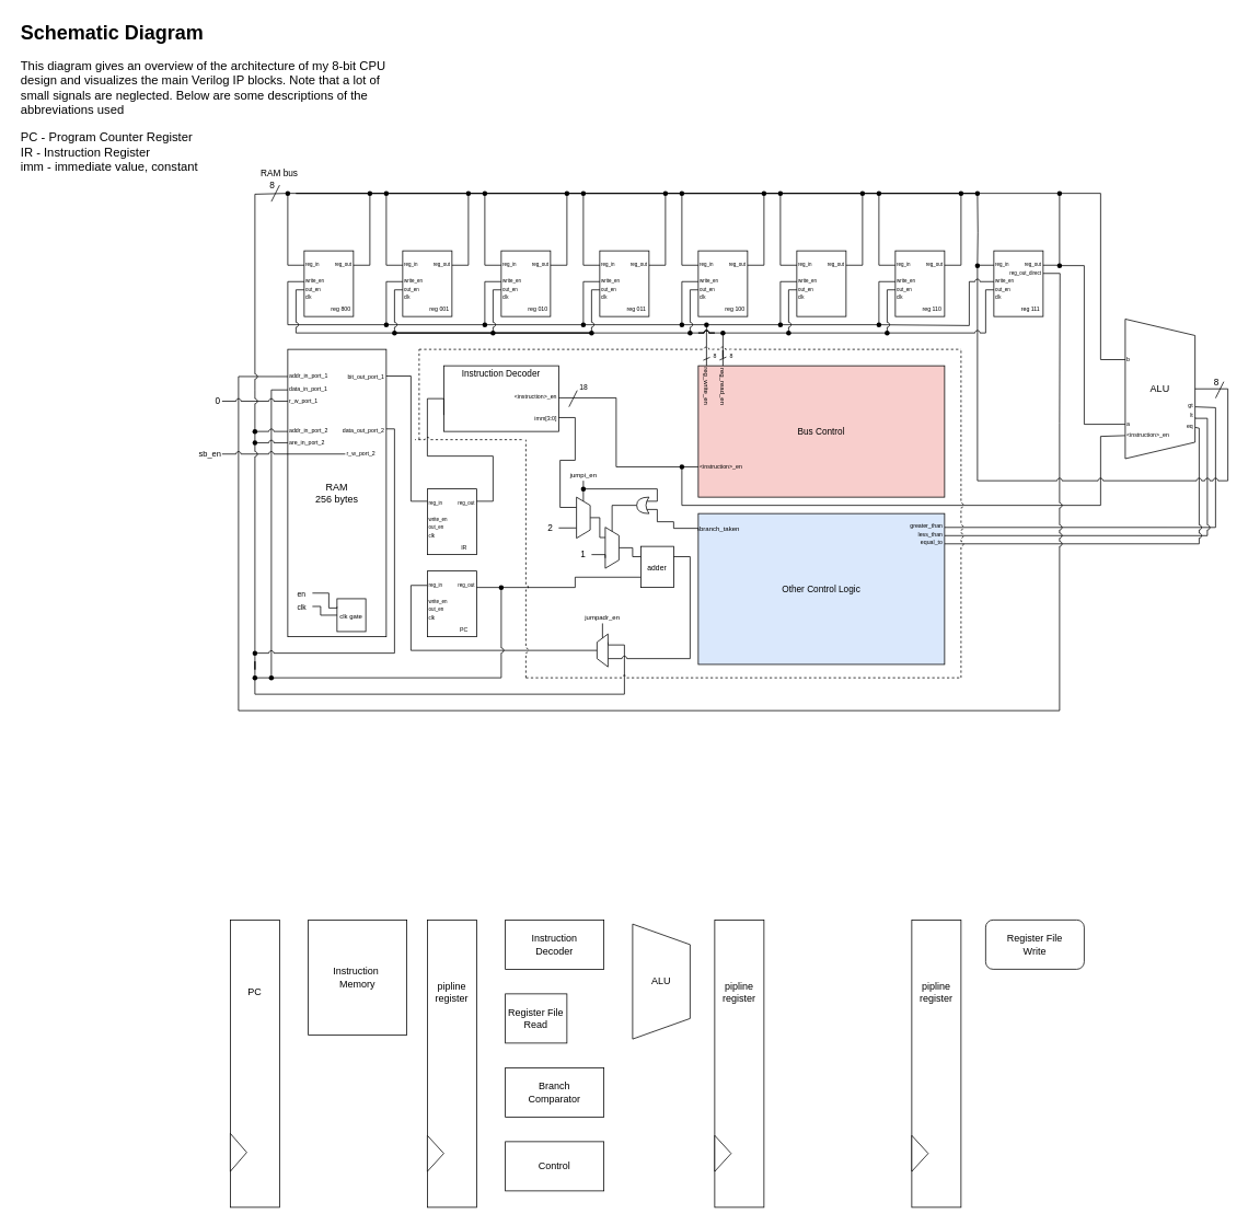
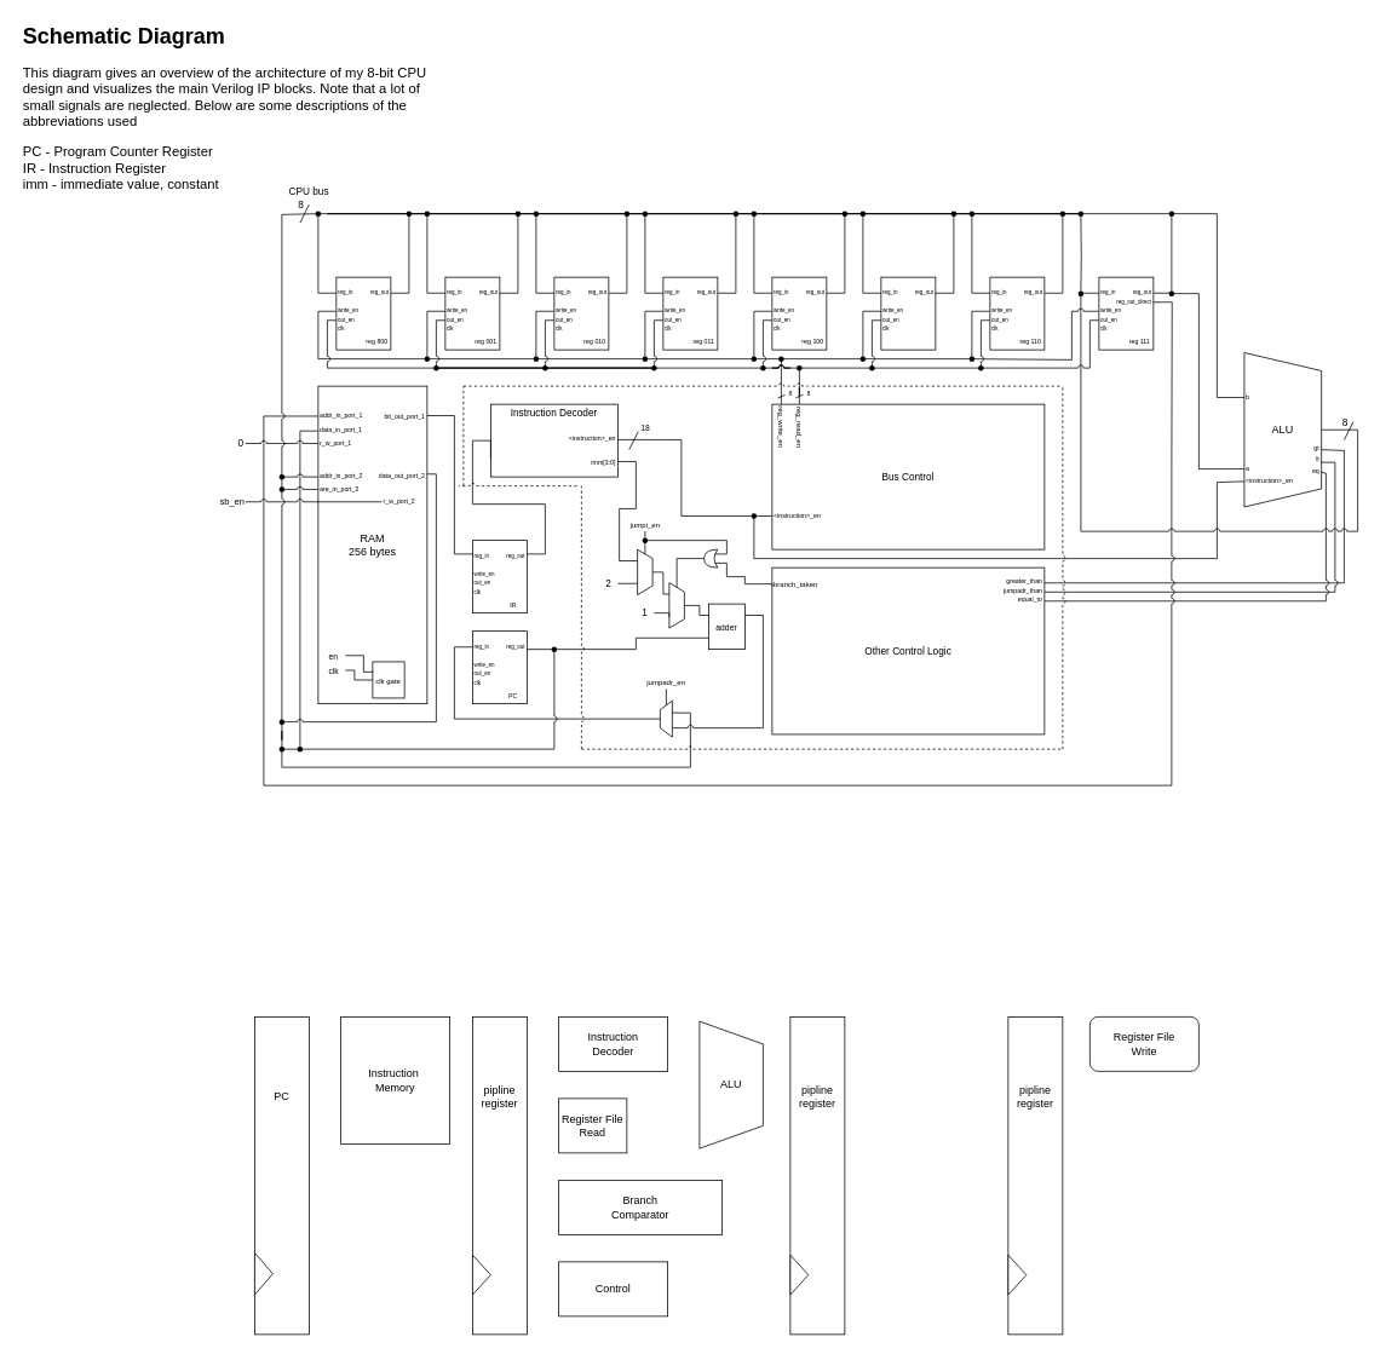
- <mxCell id="189" value="RAM bus" style="text;html=1;strokeColor=none;fillColor=none;align=center;verticalAlign=middle;whiteSpace=wrap;rounded=0;fontSize=11;fontFamily=Helvetica;fontColor=default;" parent="1" vertex="1"><mxGeometry x="300" y="195" width="80" height="30" as="geometry" /></mxCell>
+ <mxCell id="189" value="CPU bus" style="text;html=1;strokeColor=none;fillColor=none;align=center;verticalAlign=middle;whiteSpace=wrap;rounded=0;fontSize=11;fontFamily=Helvetica;fontColor=default;" parent="1" vertex="1"><mxGeometry x="300" y="195" width="80" height="30" as="geometry" /></mxCell>
- <mxCell id="173" value="Bus Control" style="rounded=0;whiteSpace=wrap;html=1;fontFamily=Helvetica;fontSize=11;fontColor=default;fillColor=#f8cecc;" parent="1" vertex="1"><mxGeometry x="850" y="445" width="300" height="160" as="geometry" /></mxCell>
+ <mxCell id="173" value="Bus Control" style="rounded=0;whiteSpace=wrap;html=1;fontFamily=Helvetica;fontSize=11;fontColor=default;" parent="1" vertex="1"><mxGeometry x="850" y="445" width="300" height="160" as="geometry" /></mxCell>
- <mxCell id="261" value="&lt;font style=&quot;font-size: 7px;&quot;&gt;less_than&lt;/font&gt;" style="text;html=1;strokeColor=none;fillColor=none;align=right;verticalAlign=middle;whiteSpace=wrap;rounded=0;fontSize=11;fontFamily=Helvetica;fontColor=default;" parent="1" vertex="1"><mxGeometry x="1090" y="644.38" width="60" height="10" as="geometry" /></mxCell>
+ <mxCell id="261" value="&lt;font style=&quot;font-size: 7px;&quot;&gt;jumpadr_than&lt;/font&gt;" style="text;html=1;strokeColor=none;fillColor=none;align=right;verticalAlign=middle;whiteSpace=wrap;rounded=0;fontSize=11;fontFamily=Helvetica;fontColor=default;" parent="1" vertex="1"><mxGeometry x="1090" y="644.38" width="60" height="10" as="geometry" /></mxCell>
- <mxCell id="195" value="Other Control Logic" style="rounded=0;whiteSpace=wrap;html=1;fontFamily=Helvetica;fontSize=11;fontColor=default;fillColor=#dae8fc;" parent="1" vertex="1"><mxGeometry x="850" y="625" width="300" height="183.75" as="geometry" /></mxCell>
+ <mxCell id="195" value="Other Control Logic" style="rounded=0;whiteSpace=wrap;html=1;fontFamily=Helvetica;fontSize=11;fontColor=default;" parent="1" vertex="1"><mxGeometry x="850" y="625" width="300" height="183.75" as="geometry" /></mxCell>
- <mxCell id="299" value="Branch &lt;br&gt;Comparator" style="rounded=0;whiteSpace=wrap;html=1;" vertex="1" parent="1"><mxGeometry x="615" y="1300" width="120" height="60" as="geometry" /></mxCell>
+ <mxCell id="299" value="Branch &lt;br&gt;Comparator" style="rounded=0;whiteSpace=wrap;html=1;" vertex="1" parent="1"><mxGeometry x="615" y="1300" width="180" height="60" as="geometry" /></mxCell>
